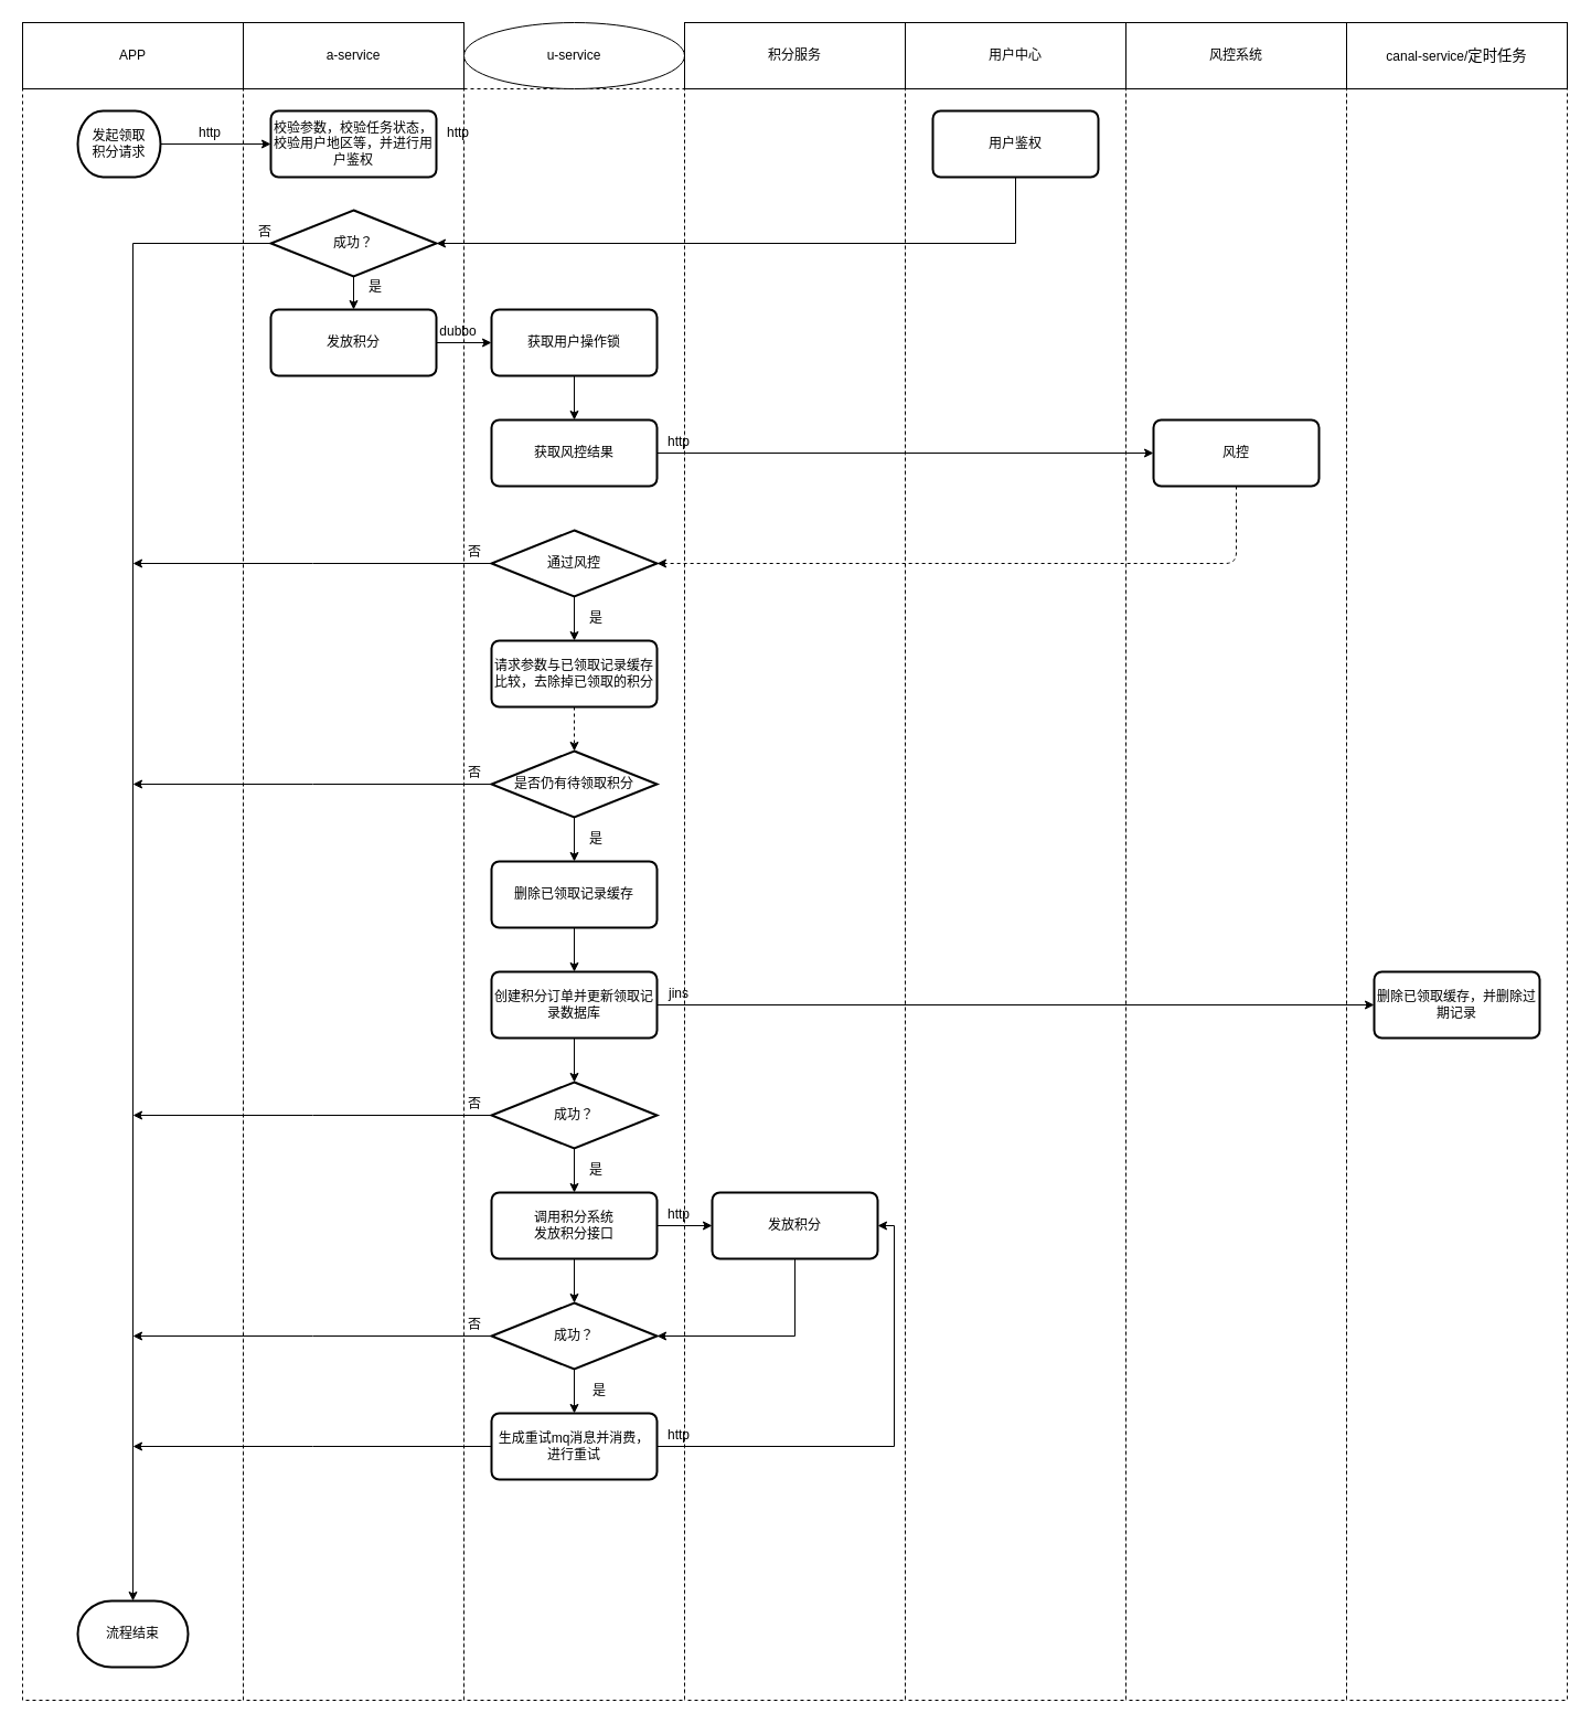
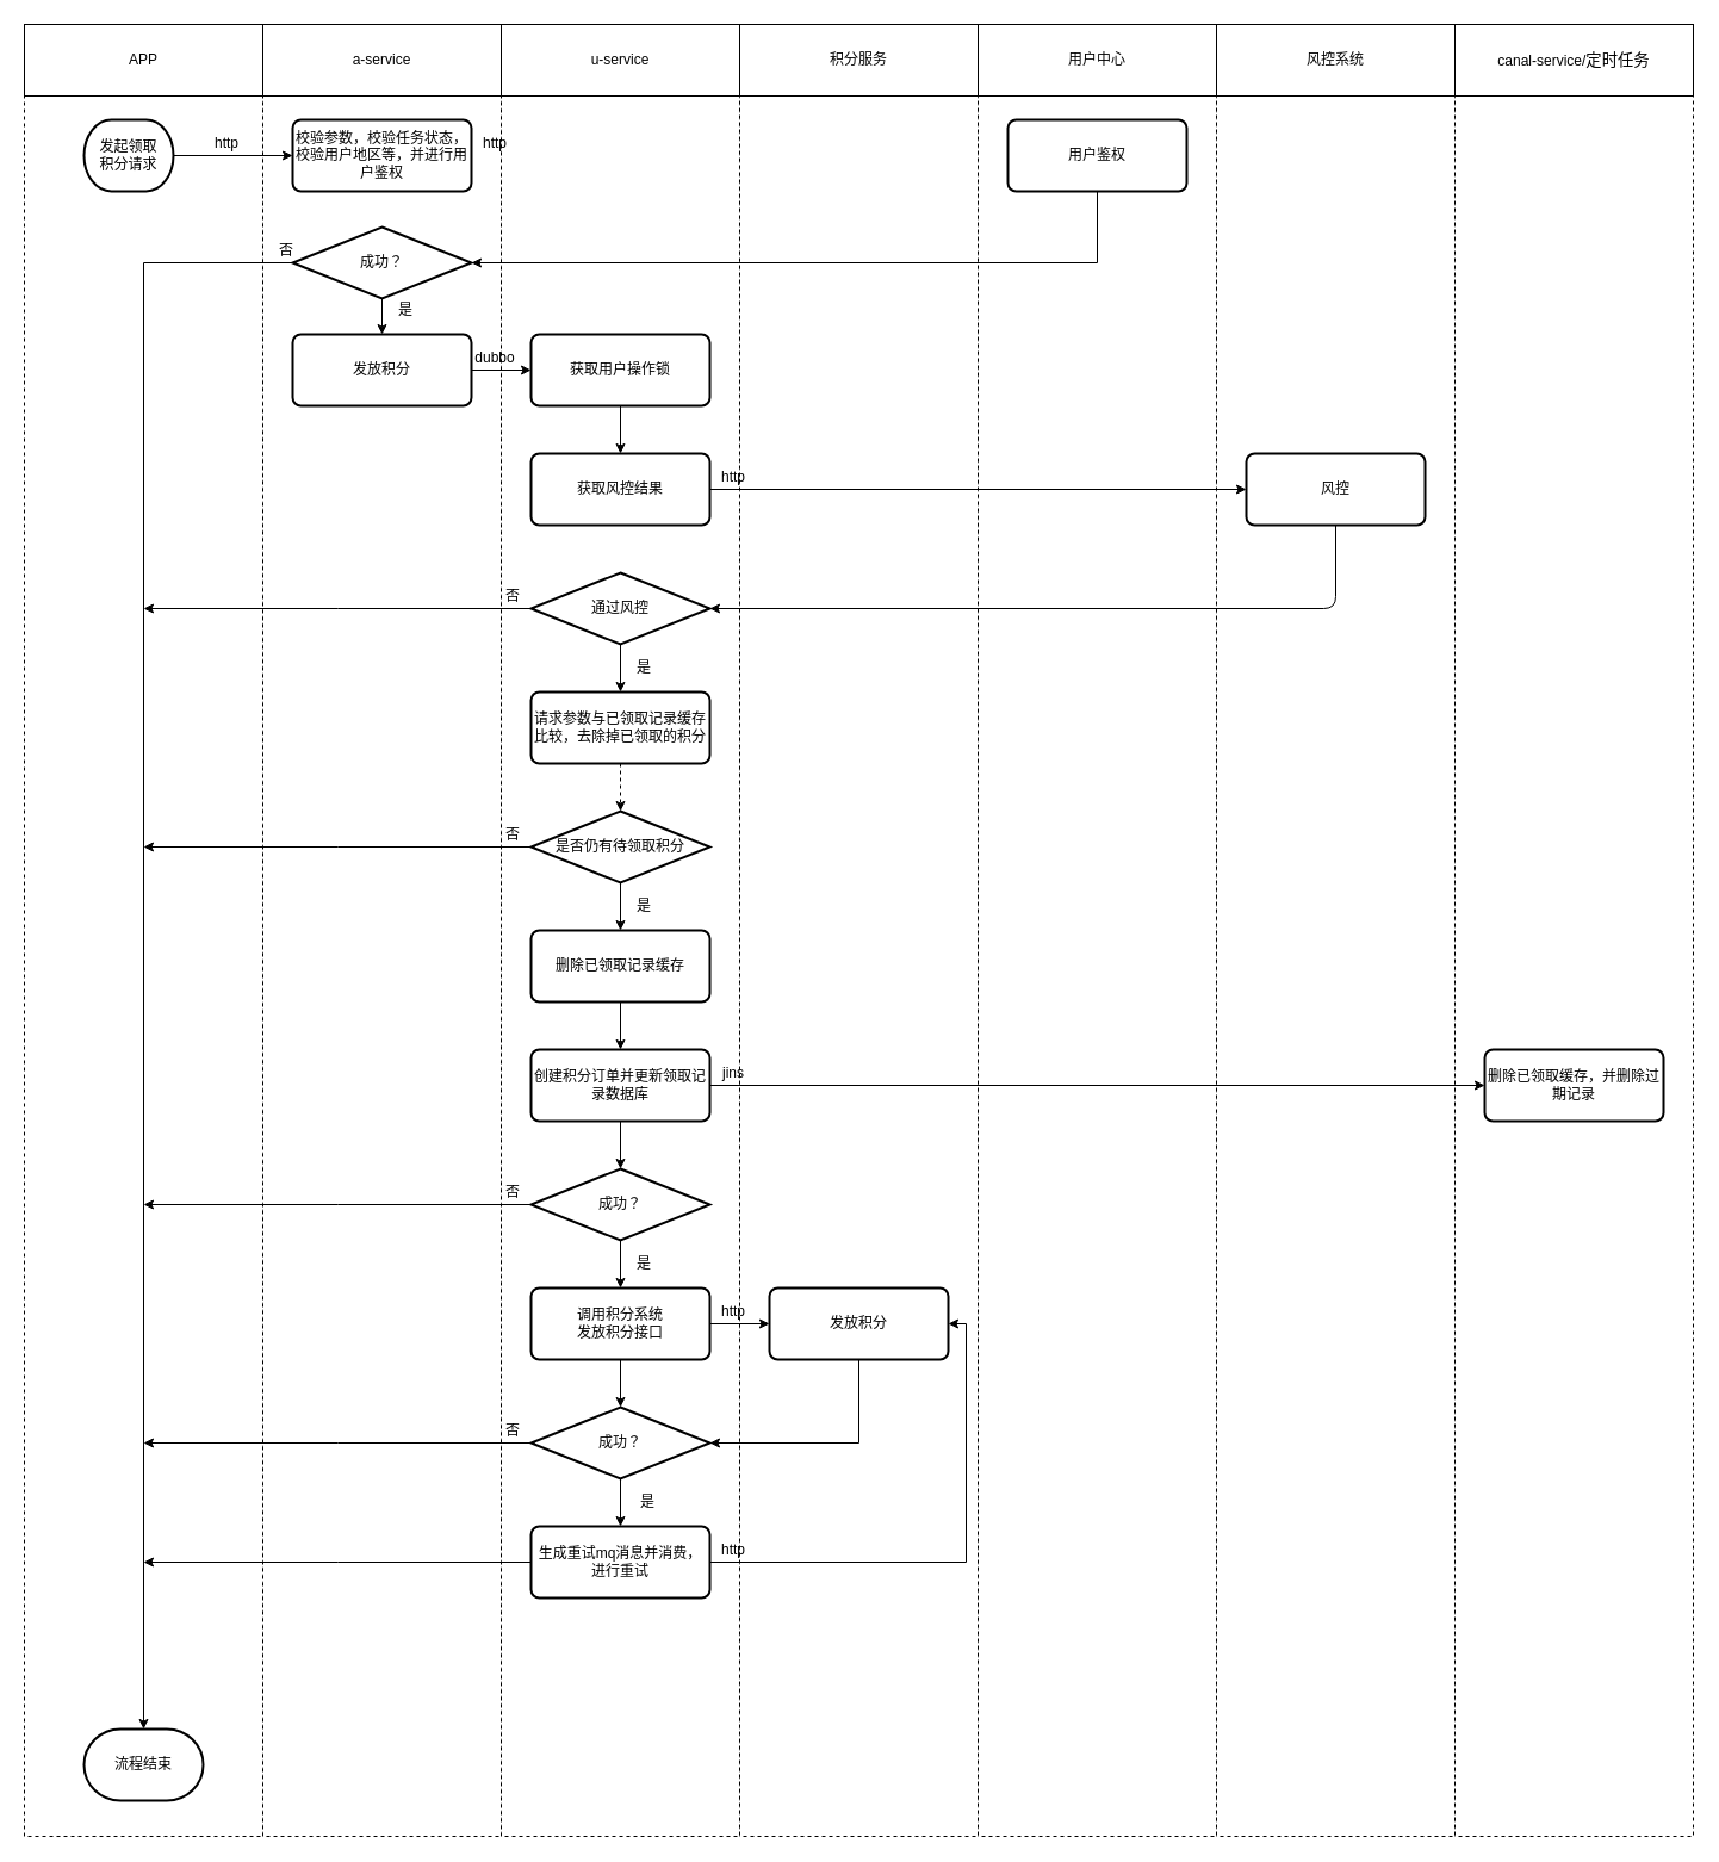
- <mxCell id="11" value="u-service" style="ellipse;whiteSpace=wrap;html=1;" parent="1" vertex="1"><mxGeometry x="420" y="20" width="200" height="60" as="geometry" /></mxCell>
+ <mxCell id="11" value="u-service" style="rounded=0;whiteSpace=wrap;html=1;" parent="1" vertex="1"><mxGeometry x="420" y="20" width="200" height="60" as="geometry" /></mxCell>
- <mxCell id="30" style="edgeStyle=orthogonalEdgeStyle;rounded=1;orthogonalLoop=1;jettySize=auto;html=1;exitX=0.5;exitY=1;exitDx=0;exitDy=0;entryX=1;entryY=0.5;entryDx=0;entryDy=0;entryPerimeter=0;dashed=1;" parent="1" source="31" target="34" edge="1"><mxGeometry relative="1" as="geometry" /></mxCell>
+ <mxCell id="30" style="edgeStyle=orthogonalEdgeStyle;rounded=1;orthogonalLoop=1;jettySize=auto;html=1;exitX=0.5;exitY=1;exitDx=0;exitDy=0;entryX=1;entryY=0.5;entryDx=0;entryDy=0;entryPerimeter=0;" parent="1" source="31" target="34" edge="1"><mxGeometry relative="1" as="geometry" /></mxCell>
